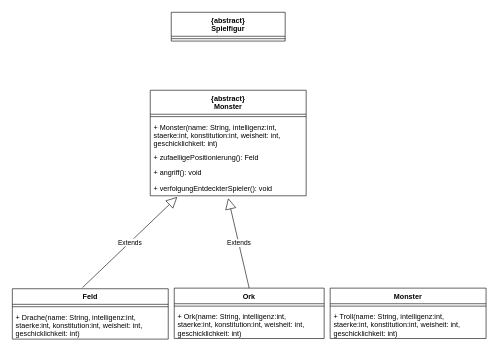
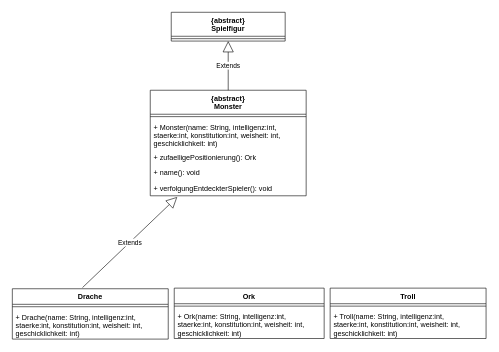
+ <mxCell id="10" value="Extends" style="endArrow=block;endSize=16;endFill=0;html=1;rounded=0;exitX=0.5;exitY=0;exitDx=0;exitDy=0;entryX=0.5;entryY=1;entryDx=0;entryDy=0;" edge="1" parent="1" source="2" target="8"><mxGeometry width="160" relative="1" as="geometry"><mxPoint x="150" y="240" as="sourcePoint" /><mxPoint x="200" y="90" as="targetPoint" /></mxGeometry></mxCell>
- <mxCell id="5" value="+ zufaelligePositionierung(): Feld" style="text;strokeColor=none;fillColor=none;align=left;verticalAlign=top;spacingLeft=4;spacingRight=4;overflow=hidden;rotatable=0;points=[[0,0.5],[1,0.5]];portConstraint=eastwest;" vertex="1" parent="2"><mxGeometry y="98" width="260" height="26" as="geometry" /></mxCell>
+ <mxCell id="5" value="+ zufaelligePositionierung(): Ork" style="text;strokeColor=none;fillColor=none;align=left;verticalAlign=top;spacingLeft=4;spacingRight=4;overflow=hidden;rotatable=0;points=[[0,0.5],[1,0.5]];portConstraint=eastwest;" vertex="1" parent="2"><mxGeometry y="98" width="260" height="26" as="geometry" /></mxCell>
- <mxCell id="6" value="+ angriff(): void" style="text;strokeColor=none;fillColor=none;align=left;verticalAlign=top;spacingLeft=4;spacingRight=4;overflow=hidden;rotatable=0;points=[[0,0.5],[1,0.5]];portConstraint=eastwest;" vertex="1" parent="2"><mxGeometry y="124" width="260" height="26" as="geometry" /></mxCell>
+ <mxCell id="6" value="+ name(): void" style="text;strokeColor=none;fillColor=none;align=left;verticalAlign=top;spacingLeft=4;spacingRight=4;overflow=hidden;rotatable=0;points=[[0,0.5],[1,0.5]];portConstraint=eastwest;" vertex="1" parent="2"><mxGeometry y="124" width="260" height="26" as="geometry" /></mxCell>
- <mxCell id="21" value="Extends" style="endArrow=block;endSize=16;endFill=0;html=1;rounded=0;exitX=0.5;exitY=0;exitDx=0;exitDy=0;entryX=0.5;entryY=1.154;entryDx=0;entryDy=0;entryPerimeter=0;" edge="1" parent="1" source="14" target="7"><mxGeometry width="160" relative="1" as="geometry"><mxPoint x="300" y="170" as="sourcePoint" /><mxPoint x="220" y="110" as="targetPoint" /></mxGeometry></mxCell>
- <mxCell id="17" value="Monster" style="swimlane;fontStyle=1;align=center;verticalAlign=top;childLayout=stackLayout;horizontal=1;startSize=26;horizontalStack=0;resizeParent=1;resizeParentMax=0;resizeLast=0;collapsible=1;marginBottom=0;" vertex="1" parent="1"><mxGeometry x="550" y="480" width="260" height="84" as="geometry" /></mxCell>
+ <mxCell id="17" value="Troll" style="swimlane;fontStyle=1;align=center;verticalAlign=top;childLayout=stackLayout;horizontal=1;startSize=26;horizontalStack=0;resizeParent=1;resizeParentMax=0;resizeLast=0;collapsible=1;marginBottom=0;" vertex="1" parent="1"><mxGeometry x="550" y="480" width="260" height="84" as="geometry" /></mxCell>
- <mxCell id="11" value="Feld" style="swimlane;fontStyle=1;align=center;verticalAlign=top;childLayout=stackLayout;horizontal=1;startSize=26;horizontalStack=0;resizeParent=1;resizeParentMax=0;resizeLast=0;collapsible=1;marginBottom=0;" vertex="1" parent="1"><mxGeometry x="20" y="481" width="260" height="84" as="geometry" /></mxCell>
+ <mxCell id="11" value="Drache" style="swimlane;fontStyle=1;align=center;verticalAlign=top;childLayout=stackLayout;horizontal=1;startSize=26;horizontalStack=0;resizeParent=1;resizeParentMax=0;resizeLast=0;collapsible=1;marginBottom=0;" vertex="1" parent="1"><mxGeometry x="20" y="481" width="260" height="84" as="geometry" /></mxCell>
